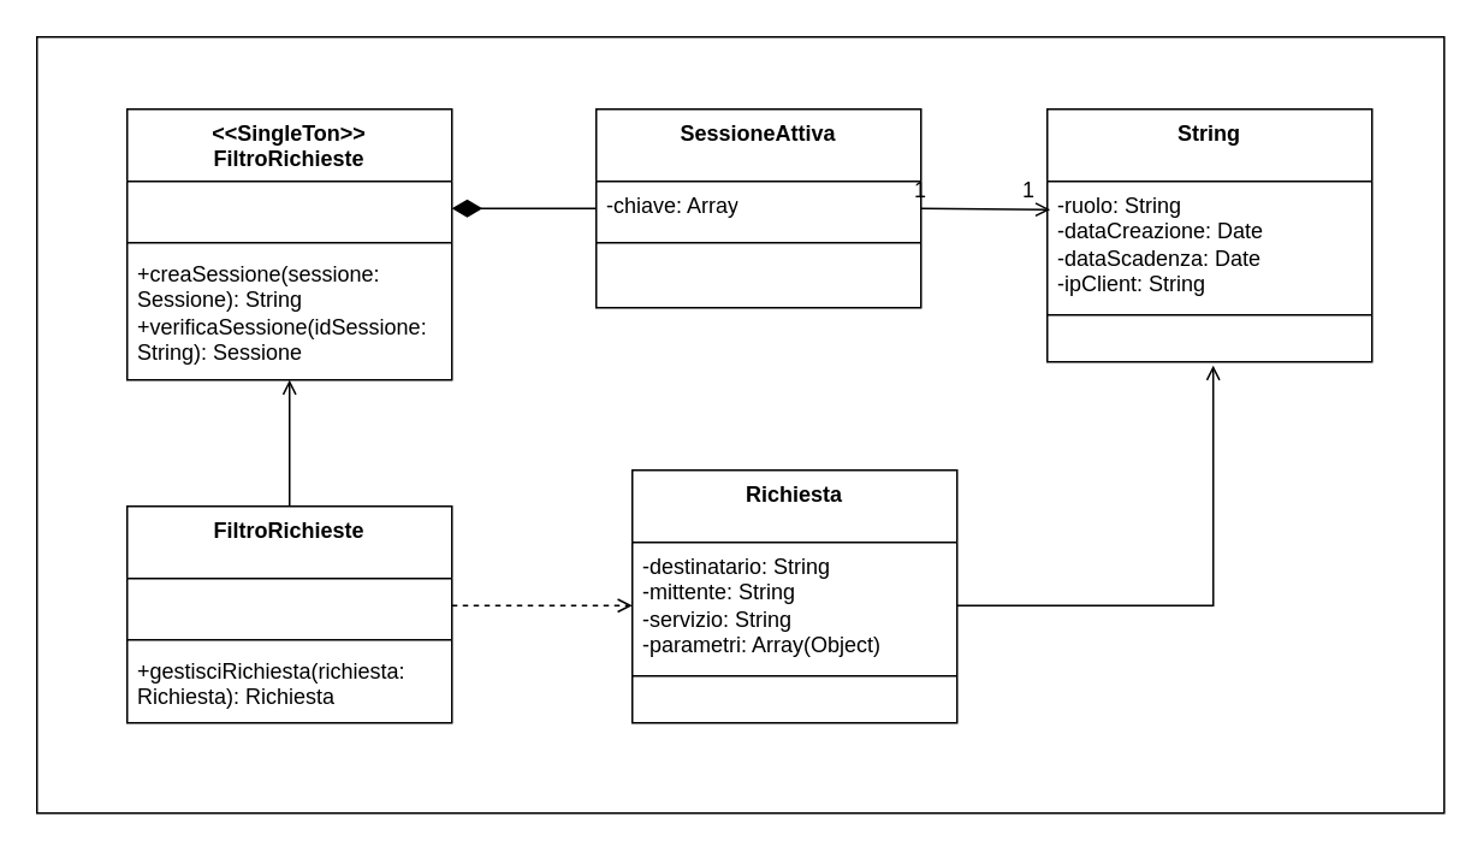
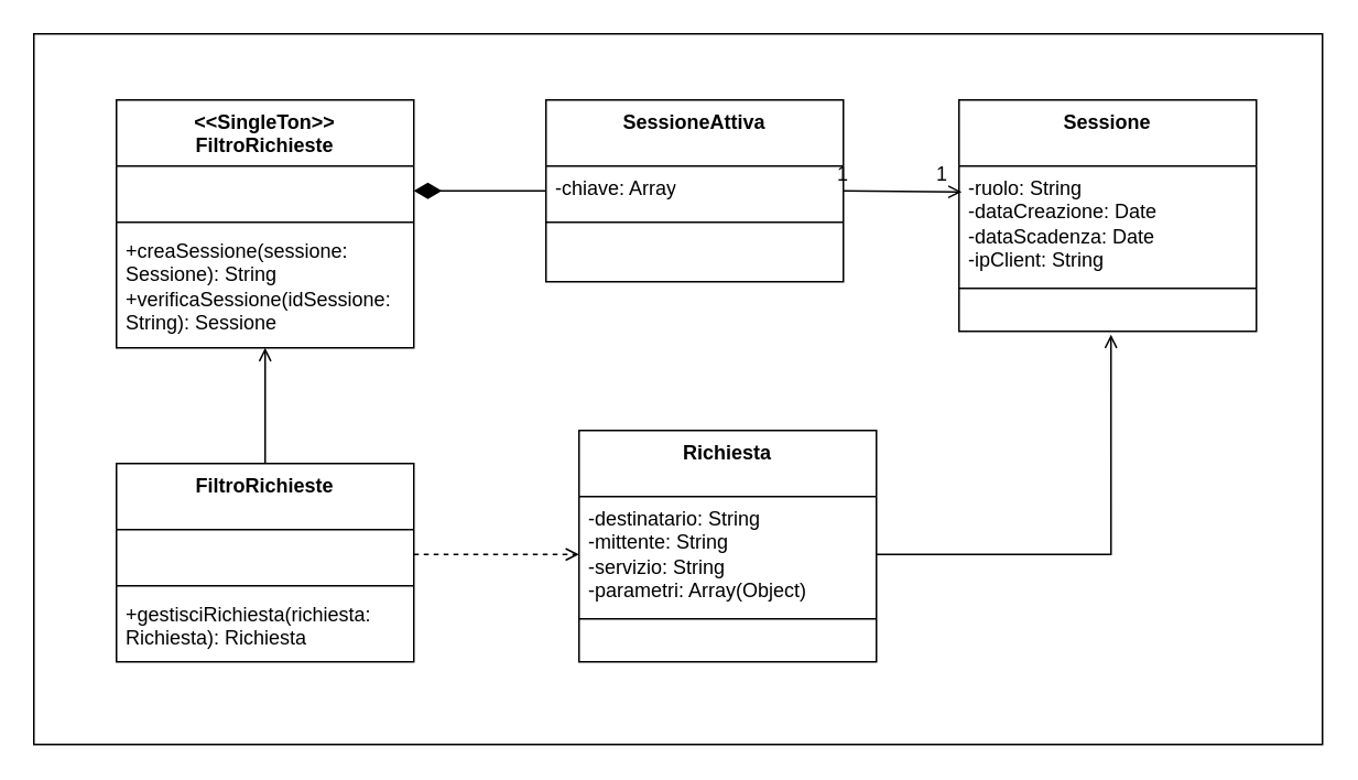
- <mxCell id="12" value="String" style="swimlane;fontStyle=1;align=center;verticalAlign=top;childLayout=stackLayout;horizontal=1;startSize=40;horizontalStack=0;resizeParent=1;resizeParentMax=0;resizeLast=0;collapsible=1;marginBottom=0;whiteSpace=wrap;html=1;" vertex="1" parent="1"><mxGeometry x="580" y="60" width="180" height="140" as="geometry"><mxRectangle x="110" y="170" width="140" height="40" as="alternateBounds" /></mxGeometry></mxCell>
+ <mxCell id="12" value="Sessione" style="swimlane;fontStyle=1;align=center;verticalAlign=top;childLayout=stackLayout;horizontal=1;startSize=40;horizontalStack=0;resizeParent=1;resizeParentMax=0;resizeLast=0;collapsible=1;marginBottom=0;whiteSpace=wrap;html=1;" vertex="1" parent="1"><mxGeometry x="580" y="60" width="180" height="140" as="geometry"><mxRectangle x="110" y="170" width="140" height="40" as="alternateBounds" /></mxGeometry></mxCell>
